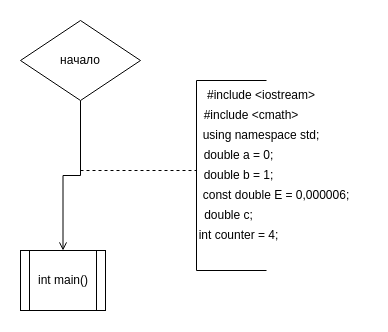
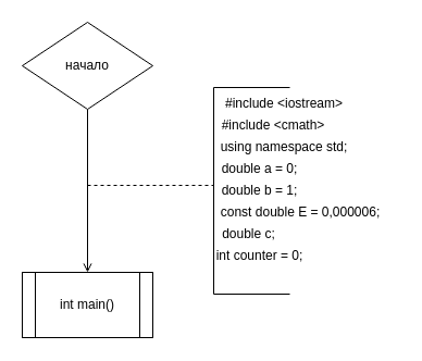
- <mxCell id="16" value="int counter = 4;" style="text;html=1;align=center;verticalAlign=middle;whiteSpace=wrap;rounded=0;" vertex="1" parent="1"><mxGeometry x="186" y="220" width="105" height="30" as="geometry" /></mxCell>
+ <mxCell id="16" value="int counter = 0;" style="text;html=1;align=center;verticalAlign=middle;whiteSpace=wrap;rounded=0;" vertex="1" parent="1"><mxGeometry x="186" y="220" width="105" height="30" as="geometry" /></mxCell>
- <mxCell id="4" value="int main()" style="shape=process;whiteSpace=wrap;html=1;backgroundOutline=1;" vertex="1" parent="1"><mxGeometry x="20" y="250" width="85" height="60" as="geometry" /></mxCell>
+ <mxCell id="4" value="int main()" style="shape=process;whiteSpace=wrap;html=1;backgroundOutline=1;" vertex="1" parent="1"><mxGeometry x="20" y="250" width="120" height="60" as="geometry" /></mxCell>
